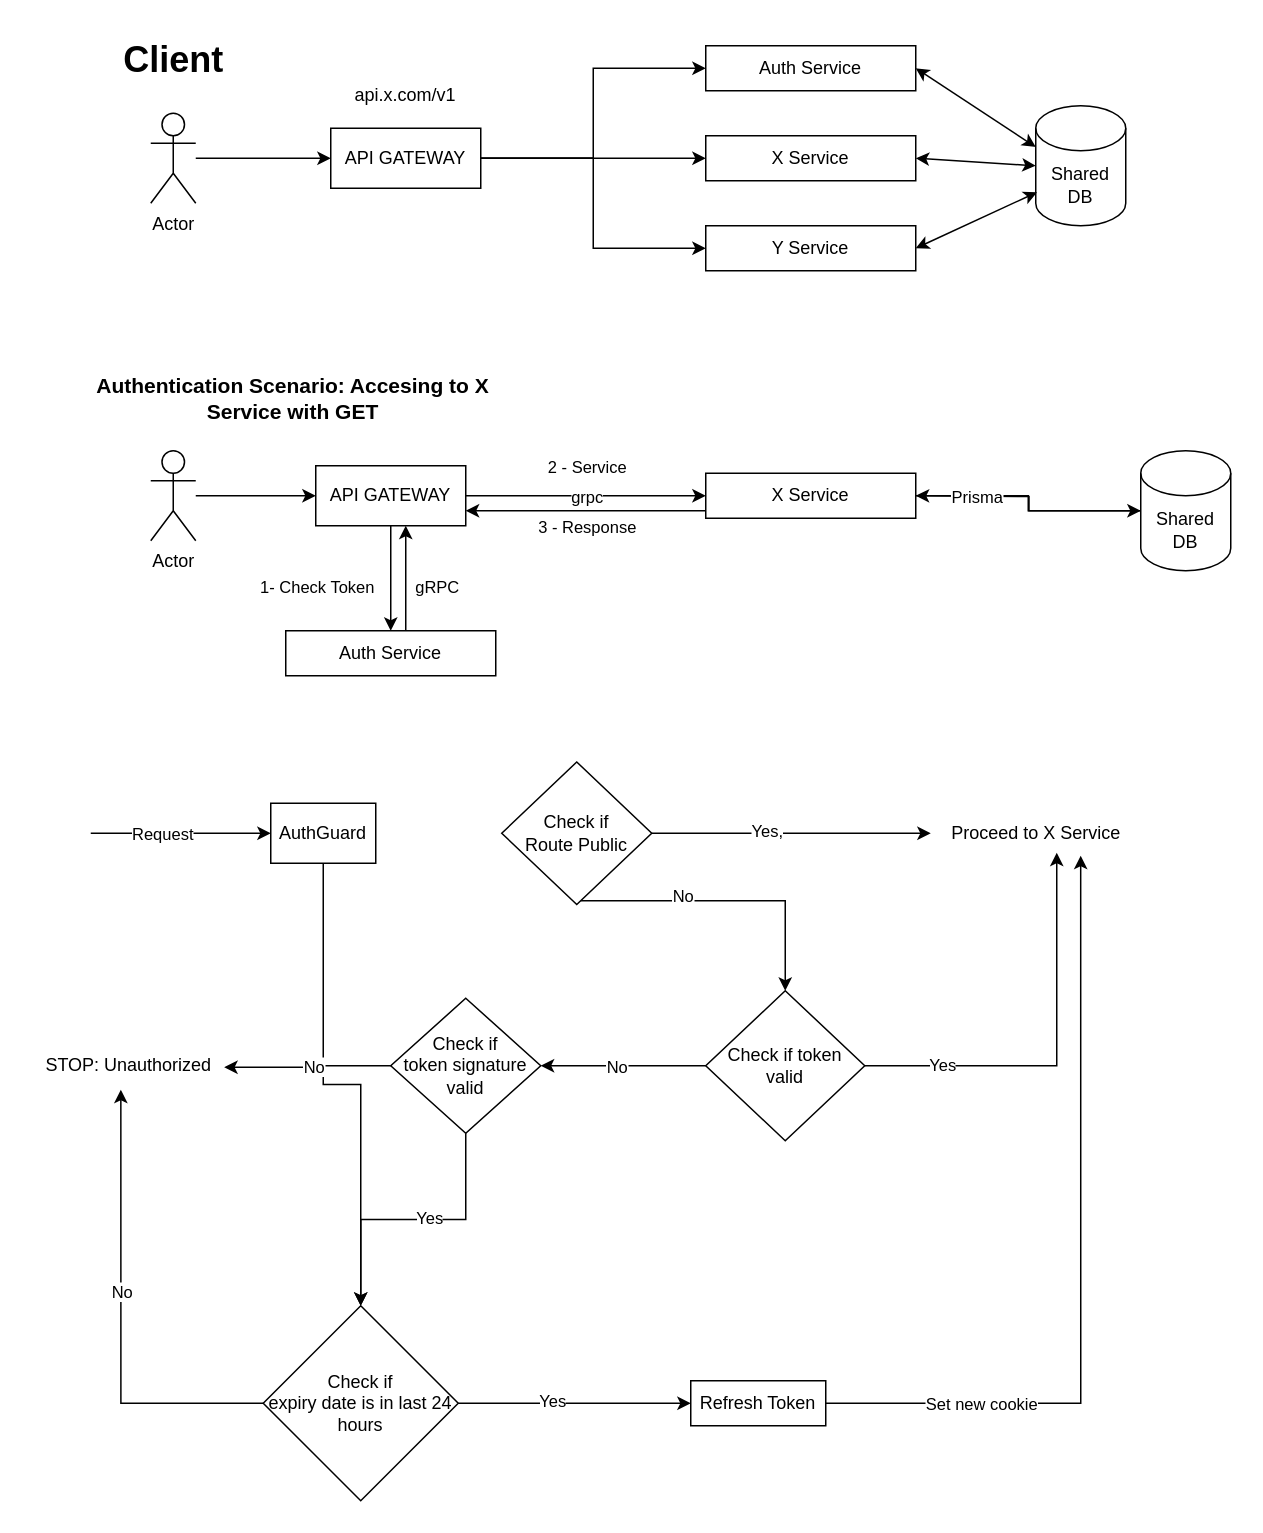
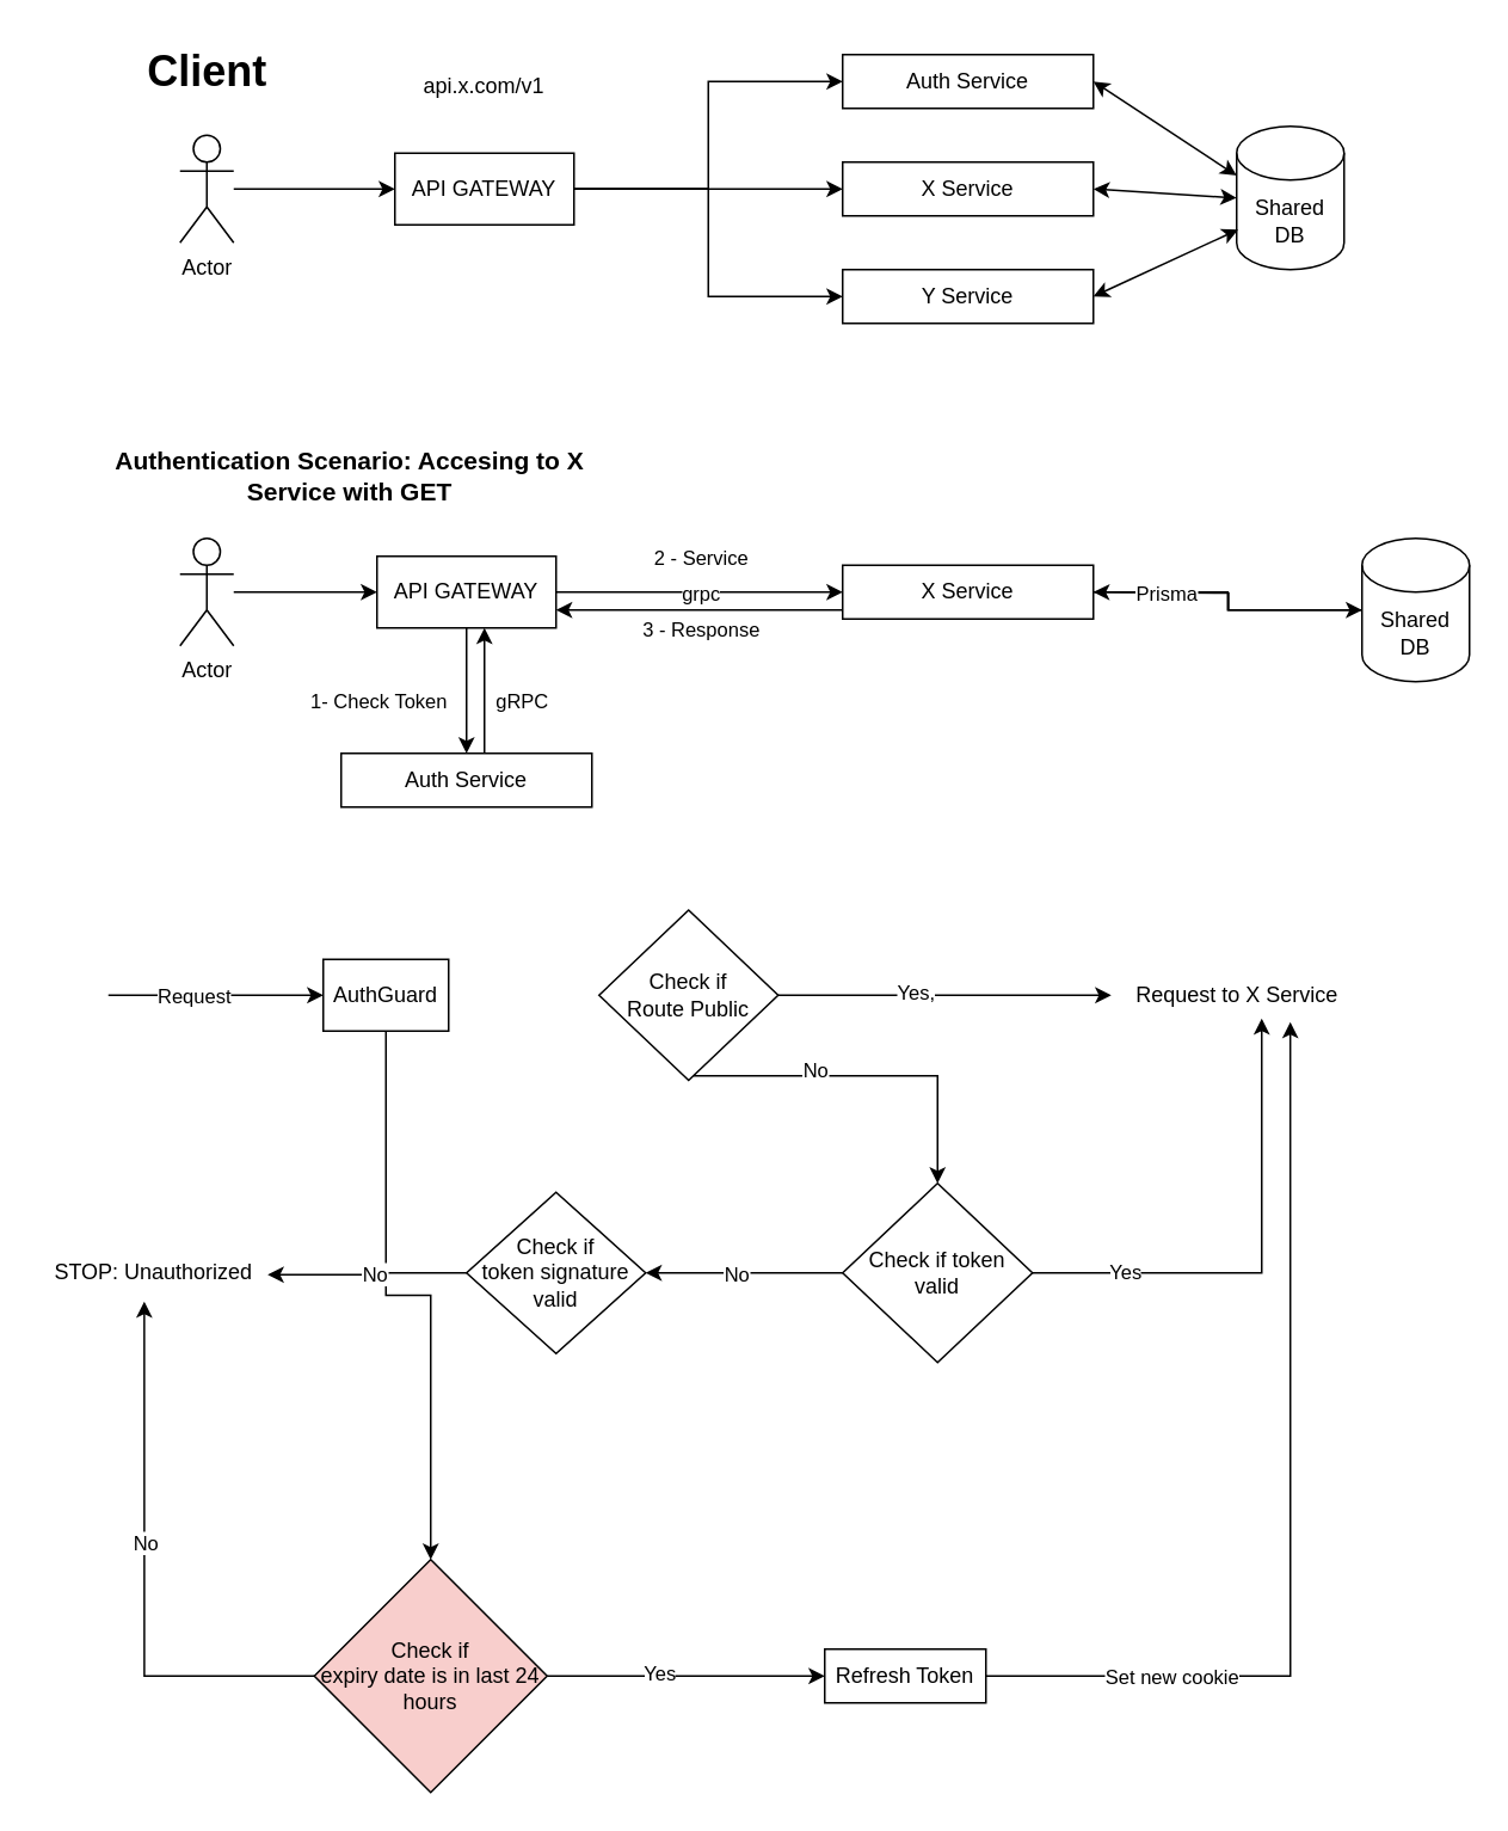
- <mxCell id="16" value="api.x.com/v1" style="text;html=1;strokeColor=none;fillColor=none;align=center;verticalAlign=middle;whiteSpace=wrap;rounded=0;" parent="1" vertex="1"><mxGeometry x="220" y="50" width="100" height="25" as="geometry" /></mxCell>
+ <mxCell id="16" value="api.x.com/v1" style="text;html=1;strokeColor=none;fillColor=none;align=center;verticalAlign=middle;whiteSpace=wrap;rounded=0;" parent="1" vertex="1"><mxGeometry x="220" y="35" width="100" height="25" as="geometry" /></mxCell>
- <mxCell id="45" value="Proceed to X Service" style="text;html=1;align=center;verticalAlign=middle;resizable=0;points=[];autosize=1;strokeColor=none;fillColor=none;" vertex="1" parent="1"><mxGeometry x="620" y="540" width="140" height="30" as="geometry" /></mxCell>
+ <mxCell id="45" value="Request to X Service" style="text;html=1;align=center;verticalAlign=middle;resizable=0;points=[];autosize=1;strokeColor=none;fillColor=none;" vertex="1" parent="1"><mxGeometry x="620" y="540" width="140" height="30" as="geometry" /></mxCell>
- <mxCell id="49" style="edgeStyle=orthogonalEdgeStyle;rounded=0;orthogonalLoop=1;jettySize=auto;html=1;entryX=0.5;entryY=0;entryDx=0;entryDy=0;" edge="1" parent="1" source="51" target="56"><mxGeometry relative="1" as="geometry" /></mxCell>
- <mxCell id="50" value="Yes" style="edgeLabel;html=1;align=center;verticalAlign=middle;resizable=0;points=[];" vertex="1" connectable="0" parent="49"><mxGeometry x="-0.111" y="-1" relative="1" as="geometry"><mxPoint as="offset" /></mxGeometry></mxCell>
- <mxCell id="56" value="Check if &lt;br&gt;expiry date is in last 24 hours" style="rhombus;whiteSpace=wrap;html=1;" vertex="1" parent="1"><mxGeometry x="175" y="870" width="130" height="130" as="geometry" /></mxCell>
+ <mxCell id="56" value="Check if &lt;br&gt;expiry date is in last 24 hours" style="rhombus;whiteSpace=wrap;html=1;fillColor=#f8cecc;" vertex="1" parent="1"><mxGeometry x="175" y="870" width="130" height="130" as="geometry" /></mxCell>
